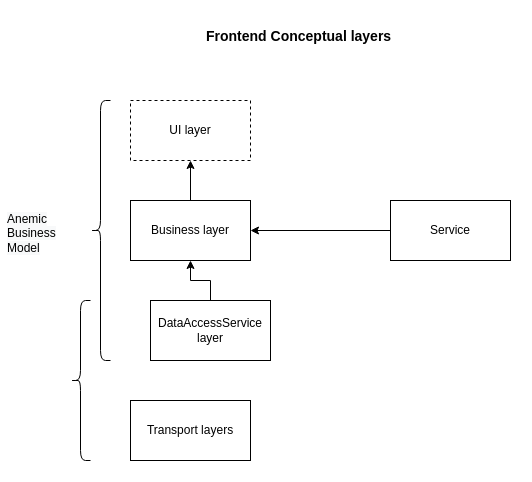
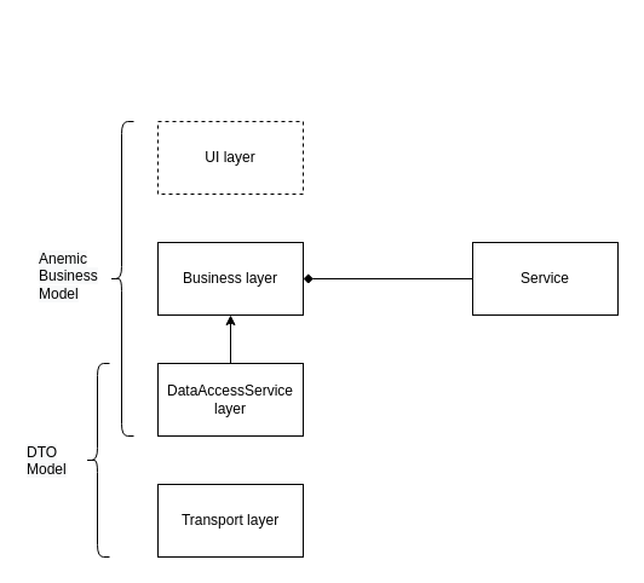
- <mxCell id="15" value="Frontend Conceptual layers " style="text;strokeColor=none;fillColor=none;align=left;verticalAlign=middle;spacingLeft=4;spacingRight=4;overflow=hidden;points=[[0,0.5],[1,0.5]];portConstraint=eastwest;rotatable=0;fontStyle=1;fontSize=14;" parent="1" vertex="1"><mxGeometry x="200" y="20" width="220" height="30" as="geometry" /></mxCell>
- <mxCell id="5" style="edgeStyle=orthogonalEdgeStyle;rounded=0;orthogonalLoop=1;jettySize=auto;html=1;" parent="1" source="6" target="8" edge="1"><mxGeometry relative="1" as="geometry" /></mxCell>
- <mxCell id="10" value="&lt;span style=&quot;color: rgb(0, 0, 0); font-family: Helvetica; font-size: 12px; font-style: normal; font-variant-ligatures: normal; font-variant-caps: normal; font-weight: 400; letter-spacing: normal; orphans: 2; text-align: center; text-indent: 0px; text-transform: none; widows: 2; word-spacing: 0px; -webkit-text-stroke-width: 0px; background-color: rgb(248, 249, 250); text-decoration-thickness: initial; text-decoration-style: initial; text-decoration-color: initial; float: none; display: inline !important;&quot;&gt;Anemic Business&lt;/span&gt;&lt;br style=&quot;color: rgb(0, 0, 0); font-family: Helvetica; font-size: 12px; font-style: normal; font-variant-ligatures: normal; font-variant-caps: normal; font-weight: 400; letter-spacing: normal; orphans: 2; text-align: center; text-indent: 0px; text-transform: none; widows: 2; word-spacing: 0px; -webkit-text-stroke-width: 0px; background-color: rgb(248, 249, 250); text-decoration-thickness: initial; text-decoration-style: initial; text-decoration-color: initial;&quot;&gt;&lt;span style=&quot;color: rgb(0, 0, 0); font-family: Helvetica; font-size: 12px; font-style: normal; font-variant-ligatures: normal; font-variant-caps: normal; font-weight: 400; letter-spacing: normal; orphans: 2; text-align: center; text-indent: 0px; text-transform: none; widows: 2; word-spacing: 0px; -webkit-text-stroke-width: 0px; background-color: rgb(248, 249, 250); text-decoration-thickness: initial; text-decoration-style: initial; text-decoration-color: initial; float: none; display: inline !important;&quot;&gt;Model&lt;/span&gt;" style="text;whiteSpace=wrap;html=1;" parent="1" vertex="1"><mxGeometry x="5" y="205" width="60" height="50" as="geometry" /></mxCell>
+ <mxCell id="10" value="&lt;span style=&quot;color: rgb(0, 0, 0); font-family: Helvetica; font-size: 12px; font-style: normal; font-variant-ligatures: normal; font-variant-caps: normal; font-weight: 400; letter-spacing: normal; orphans: 2; text-align: center; text-indent: 0px; text-transform: none; widows: 2; word-spacing: 0px; -webkit-text-stroke-width: 0px; background-color: rgb(248, 249, 250); text-decoration-thickness: initial; text-decoration-style: initial; text-decoration-color: initial; float: none; display: inline !important;&quot;&gt;Anemic Business&lt;/span&gt;&lt;br style=&quot;color: rgb(0, 0, 0); font-family: Helvetica; font-size: 12px; font-style: normal; font-variant-ligatures: normal; font-variant-caps: normal; font-weight: 400; letter-spacing: normal; orphans: 2; text-align: center; text-indent: 0px; text-transform: none; widows: 2; word-spacing: 0px; -webkit-text-stroke-width: 0px; background-color: rgb(248, 249, 250); text-decoration-thickness: initial; text-decoration-style: initial; text-decoration-color: initial;&quot;&gt;&lt;span style=&quot;color: rgb(0, 0, 0); font-family: Helvetica; font-size: 12px; font-style: normal; font-variant-ligatures: normal; font-variant-caps: normal; font-weight: 400; letter-spacing: normal; orphans: 2; text-align: center; text-indent: 0px; text-transform: none; widows: 2; word-spacing: 0px; -webkit-text-stroke-width: 0px; background-color: rgb(248, 249, 250); text-decoration-thickness: initial; text-decoration-style: initial; text-decoration-color: initial; float: none; display: inline !important;&quot;&gt;Model&lt;/span&gt;" style="text;whiteSpace=wrap;html=1;" parent="1" vertex="1"><mxGeometry x="30" y="200" width="60" height="50" as="geometry" /></mxCell>
- <mxCell id="13" style="edgeStyle=orthogonalEdgeStyle;rounded=0;orthogonalLoop=1;jettySize=auto;html=1;" parent="1" source="14" target="6" edge="1"><mxGeometry relative="1" as="geometry" /></mxCell>
+ <mxCell id="13" style="edgeStyle=orthogonalEdgeStyle;rounded=0;orthogonalLoop=1;jettySize=auto;html=1;endArrow=diamond;" parent="1" source="14" target="6" edge="1"><mxGeometry relative="1" as="geometry" /></mxCell>
- <mxCell id="4" value="DataAccessService layer" style="rounded=0;whiteSpace=wrap;html=1;" parent="1" vertex="1"><mxGeometry x="150" y="300" width="120" height="60" as="geometry" /></mxCell>
+ <mxCell id="4" value="DataAccessService layer" style="rounded=0;whiteSpace=wrap;html=1;" parent="1" vertex="1"><mxGeometry x="130" y="300" width="120" height="60" as="geometry" /></mxCell>
+ <mxCell id="12" value="&lt;span style=&quot;color: rgb(0, 0, 0); font-family: Helvetica; font-size: 12px; font-style: normal; font-variant-ligatures: normal; font-variant-caps: normal; font-weight: 400; letter-spacing: normal; orphans: 2; text-align: center; text-indent: 0px; text-transform: none; widows: 2; word-spacing: 0px; -webkit-text-stroke-width: 0px; background-color: rgb(248, 249, 250); text-decoration-thickness: initial; text-decoration-style: initial; text-decoration-color: initial; float: none; display: inline !important;&quot;&gt;DTO&lt;br&gt;Model&lt;/span&gt;" style="text;whiteSpace=wrap;html=1;" parent="1" vertex="1"><mxGeometry x="20" y="360" width="40" height="40" as="geometry" /></mxCell>
- <mxCell id="2" value="Transport layers" style="rounded=0;whiteSpace=wrap;html=1;" parent="1" vertex="1"><mxGeometry x="130" y="400" width="120" height="60" as="geometry" /></mxCell>
+ <mxCell id="2" value="Transport layer" style="rounded=0;whiteSpace=wrap;html=1;" parent="1" vertex="1"><mxGeometry x="130" y="400" width="120" height="60" as="geometry" /></mxCell>
